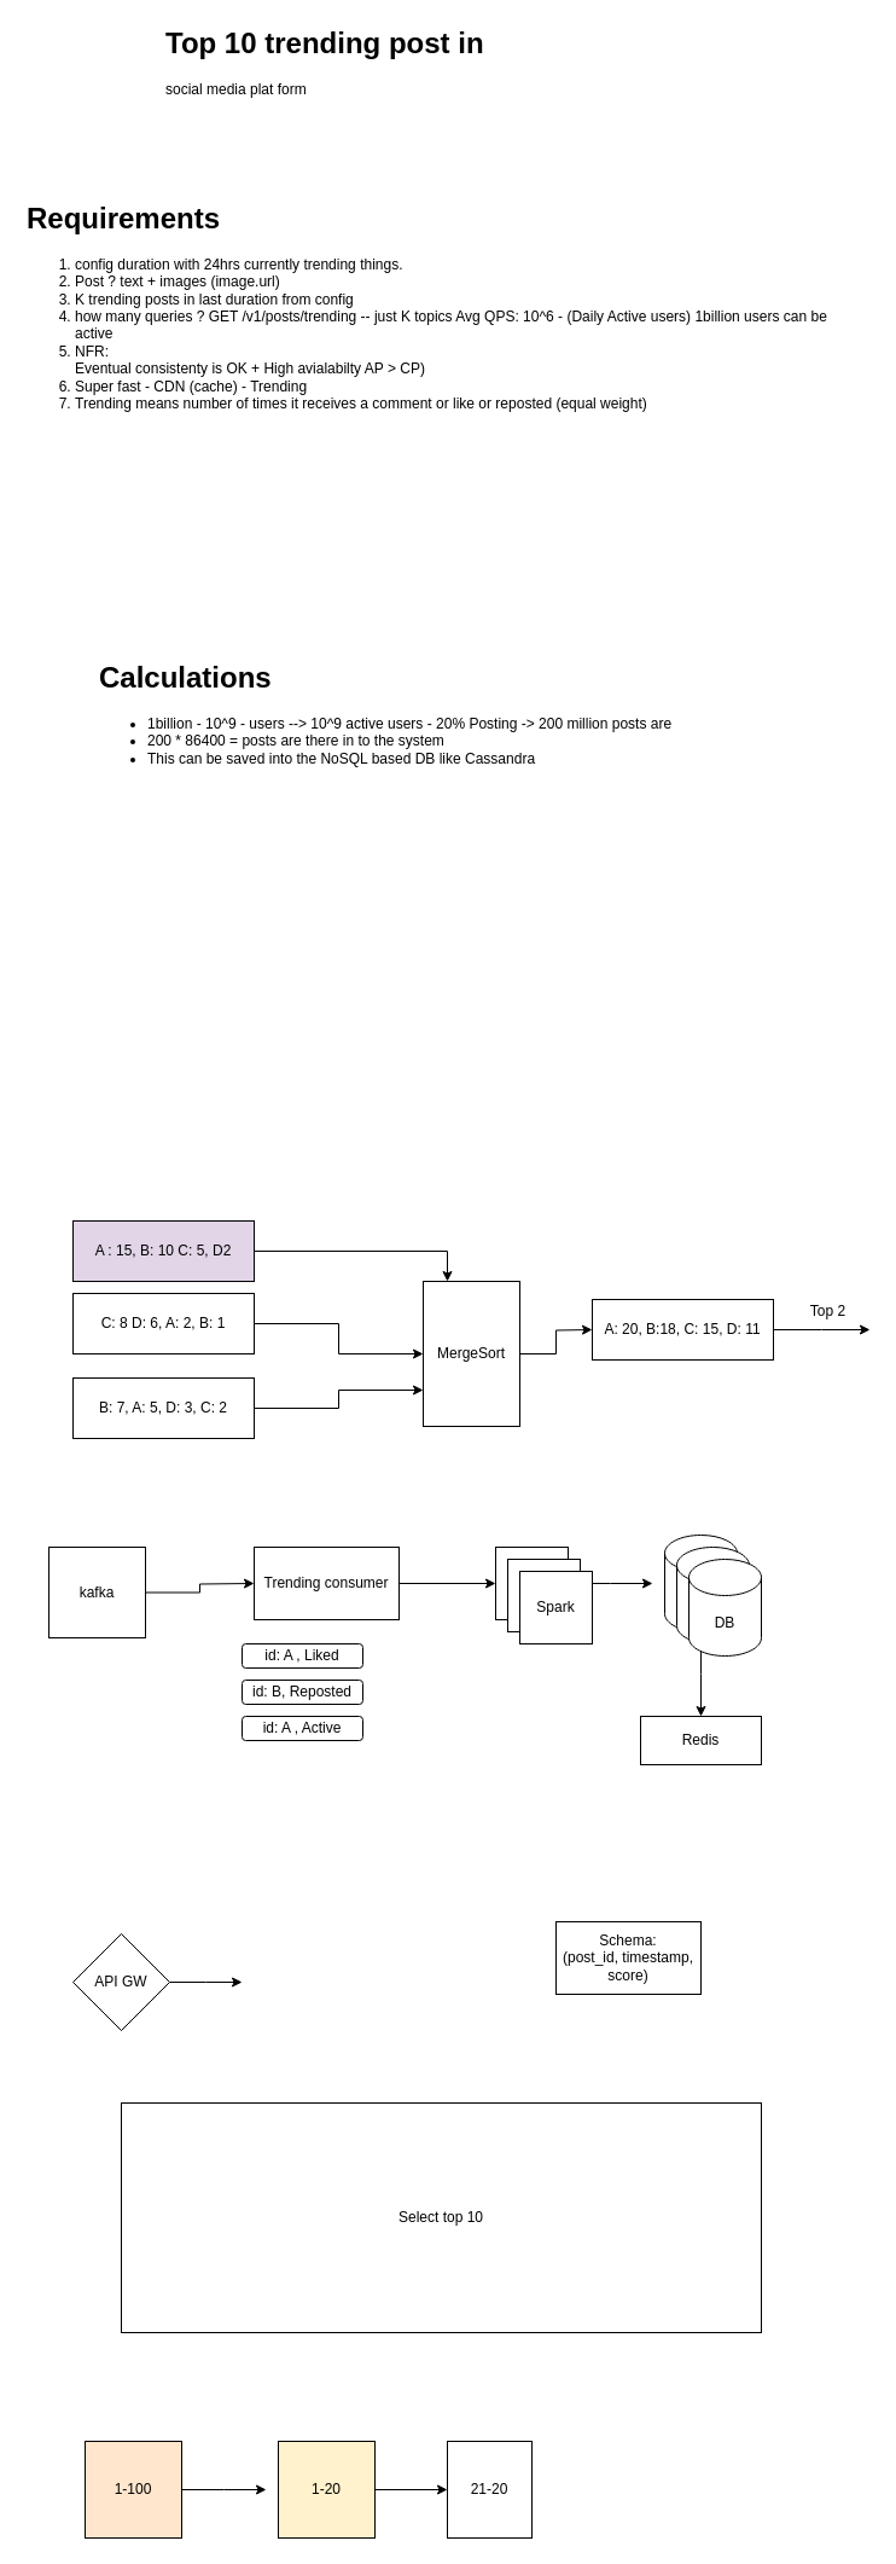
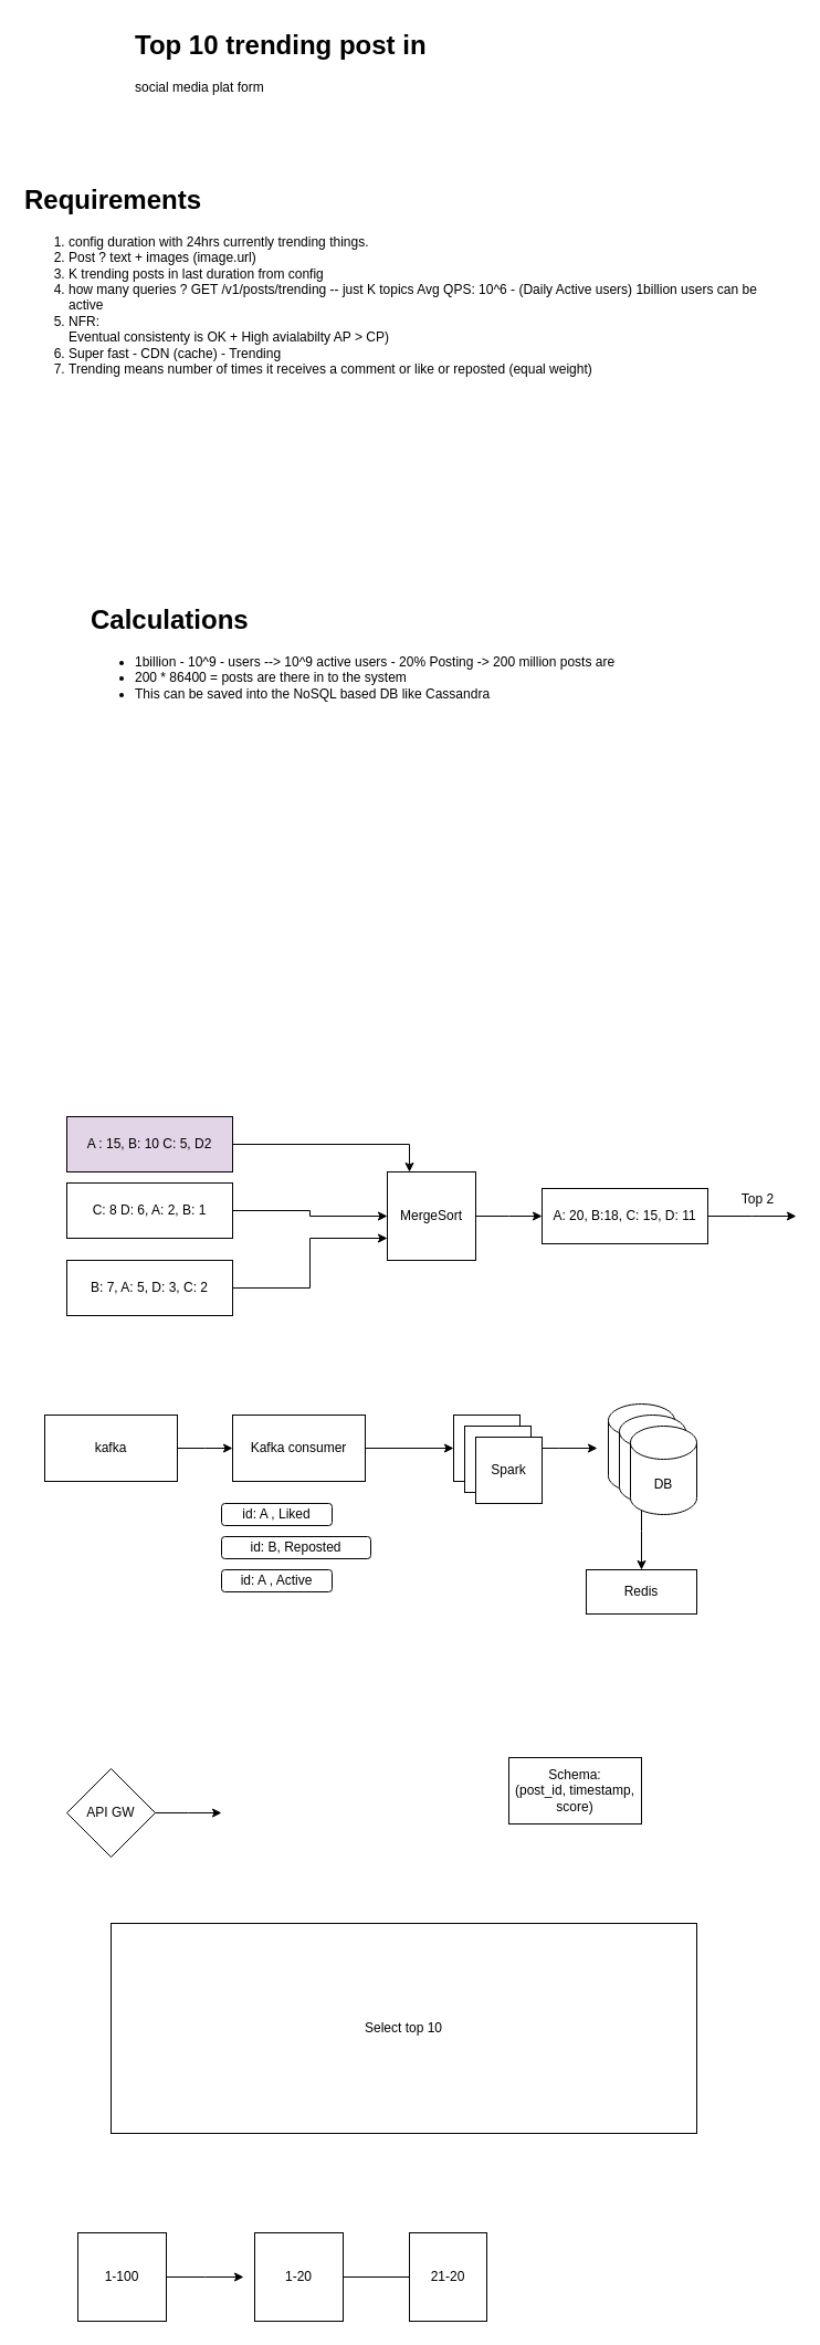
- <mxCell id="3" value="&lt;h1 style=&quot;margin-top: 0px;&quot;&gt;Top 10 trending post in &lt;br&gt;&lt;/h1&gt;&lt;div&gt;social media plat form &lt;br&gt;&lt;/div&gt;&lt;div&gt;&lt;br&gt;&lt;/div&gt;&lt;div&gt;&lt;br&gt;&lt;/div&gt;&lt;div&gt;&lt;br&gt;&lt;/div&gt;" style="text;html=1;whiteSpace=wrap;overflow=hidden;rounded=0;" vertex="1" parent="1"><mxGeometry x="135" y="15" width="390" height="110" as="geometry" /></mxCell>
+ <mxCell id="3" value="&lt;h1 style=&quot;margin-top: 0px;&quot;&gt;Top 10 trending post in &lt;br&gt;&lt;/h1&gt;&lt;div&gt;social media plat form &lt;br&gt;&lt;/div&gt;&lt;div&gt;&lt;br&gt;&lt;/div&gt;&lt;div&gt;&lt;br&gt;&lt;/div&gt;&lt;div&gt;&lt;br&gt;&lt;/div&gt;" style="text;html=1;whiteSpace=wrap;overflow=hidden;rounded=0;" vertex="1" parent="1"><mxGeometry x="120" y="20" width="390" height="110" as="geometry" /></mxCell>
- <mxCell id="21" value="MergeSort" style="whiteSpace=wrap;html=1;aspect=fixed;" vertex="1" parent="1"><mxGeometry x="350" y="1060" width="80" height="120" as="geometry" /></mxCell>
+ <mxCell id="21" value="MergeSort" style="whiteSpace=wrap;html=1;aspect=fixed;" vertex="1" parent="1"><mxGeometry x="350" y="1060" width="80" height="80" as="geometry" /></mxCell>
- <mxCell id="10" value="Trending consumer " style="whiteSpace=wrap;html=1;" vertex="1" parent="1"><mxGeometry x="210" y="1280" width="120" height="60" as="geometry" /></mxCell>
+ <mxCell id="10" value="Kafka consumer " style="whiteSpace=wrap;html=1;" vertex="1" parent="1"><mxGeometry x="210" y="1280" width="120" height="60" as="geometry" /></mxCell>
- <mxCell id="8" value="kafka" style="rounded=0;whiteSpace=wrap;html=1;" vertex="1" parent="1"><mxGeometry x="40" y="1280" width="80" height="75" as="geometry" /></mxCell>
+ <mxCell id="8" value="kafka" style="rounded=0;whiteSpace=wrap;html=1;" vertex="1" parent="1"><mxGeometry x="40" y="1280" width="120" height="60" as="geometry" /></mxCell>
- <mxCell id="18" value="id: B, Reposted" style="rounded=1;whiteSpace=wrap;html=1;" vertex="1" parent="1"><mxGeometry x="200" y="1390" width="100" height="20" as="geometry" /></mxCell>
+ <mxCell id="18" value="id: B, Reposted" style="rounded=1;whiteSpace=wrap;html=1;" vertex="1" parent="1"><mxGeometry x="200" y="1390" width="135" height="20" as="geometry" /></mxCell>
- <mxCell id="37" value="1-100" style="whiteSpace=wrap;html=1;aspect=fixed;fillColor=#ffe6cc;" vertex="1" parent="1"><mxGeometry x="70" y="2020" width="80" height="80" as="geometry" /></mxCell>
+ <mxCell id="37" value="1-100" style="whiteSpace=wrap;html=1;aspect=fixed;" vertex="1" parent="1"><mxGeometry x="70" y="2020" width="80" height="80" as="geometry" /></mxCell>
- <mxCell id="39" value="1-20" style="whiteSpace=wrap;html=1;aspect=fixed;fillColor=#fff2cc;" vertex="1" parent="1"><mxGeometry x="230" y="2020" width="80" height="80" as="geometry" /></mxCell>
+ <mxCell id="39" value="1-20" style="whiteSpace=wrap;html=1;aspect=fixed;" vertex="1" parent="1"><mxGeometry x="230" y="2020" width="80" height="80" as="geometry" /></mxCell>
- <mxCell id="38" value="" style="edgeStyle=orthogonalEdgeStyle;rounded=0;orthogonalLoop=1;jettySize=auto;html=1;" edge="1" parent="1" source="39" target="40"><mxGeometry relative="1" as="geometry" /></mxCell>
+ <mxCell id="38" value="" style="edgeStyle=orthogonalEdgeStyle;rounded=0;orthogonalLoop=1;jettySize=auto;html=1;endArrow=none;" edge="1" parent="1" source="39" target="40"><mxGeometry relative="1" as="geometry" /></mxCell>
